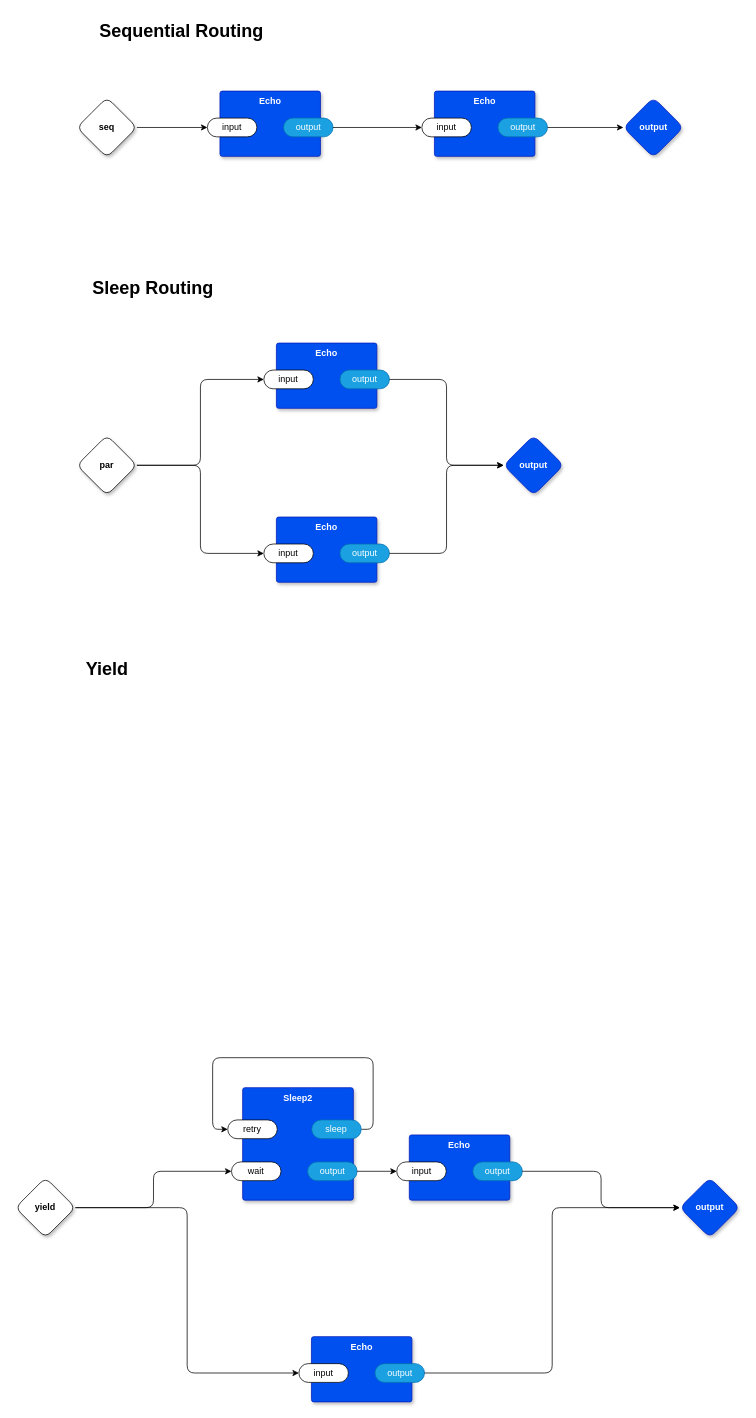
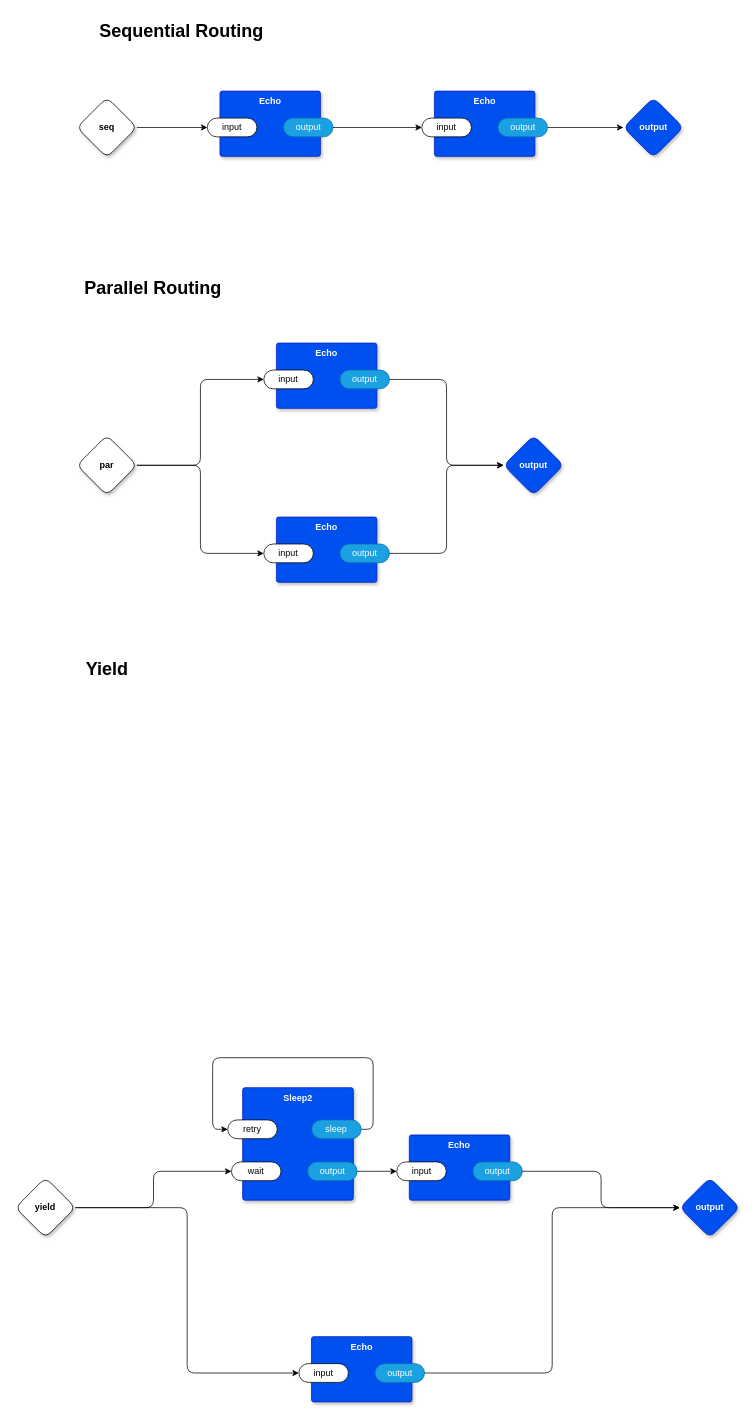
- <mxCell id="26" value="&lt;b&gt;&lt;font style=&quot;font-size: 24px;&quot;&gt;Sleep Routing&lt;/font&gt;&lt;/b&gt;" style="text;html=1;align=center;verticalAlign=middle;resizable=0;points=[];autosize=1;strokeColor=none;fillColor=none;" parent="1" vertex="1"><mxGeometry x="102" y="363" width="201" height="41" as="geometry" /></mxCell>
+ <mxCell id="26" value="&lt;b&gt;&lt;font style=&quot;font-size: 24px;&quot;&gt;Parallel Routing&lt;/font&gt;&lt;/b&gt;" style="text;html=1;align=center;verticalAlign=middle;resizable=0;points=[];autosize=1;strokeColor=none;fillColor=none;" parent="1" vertex="1"><mxGeometry x="102" y="363" width="201" height="41" as="geometry" /></mxCell>
